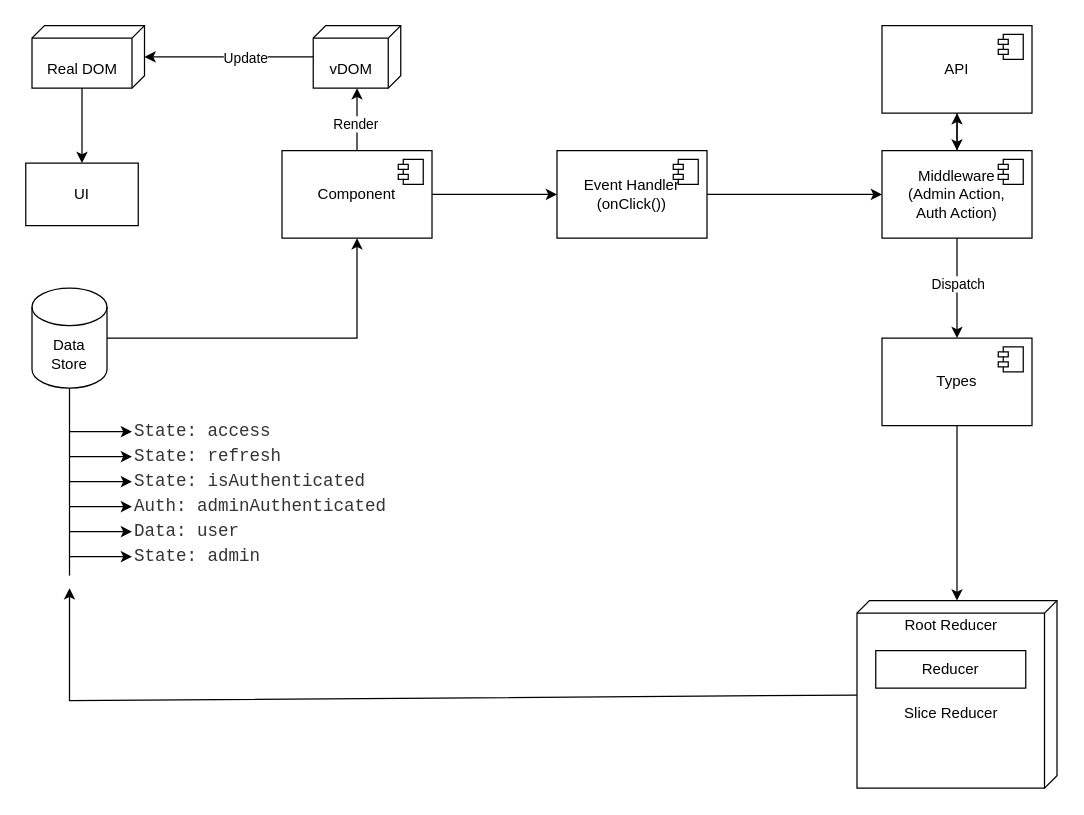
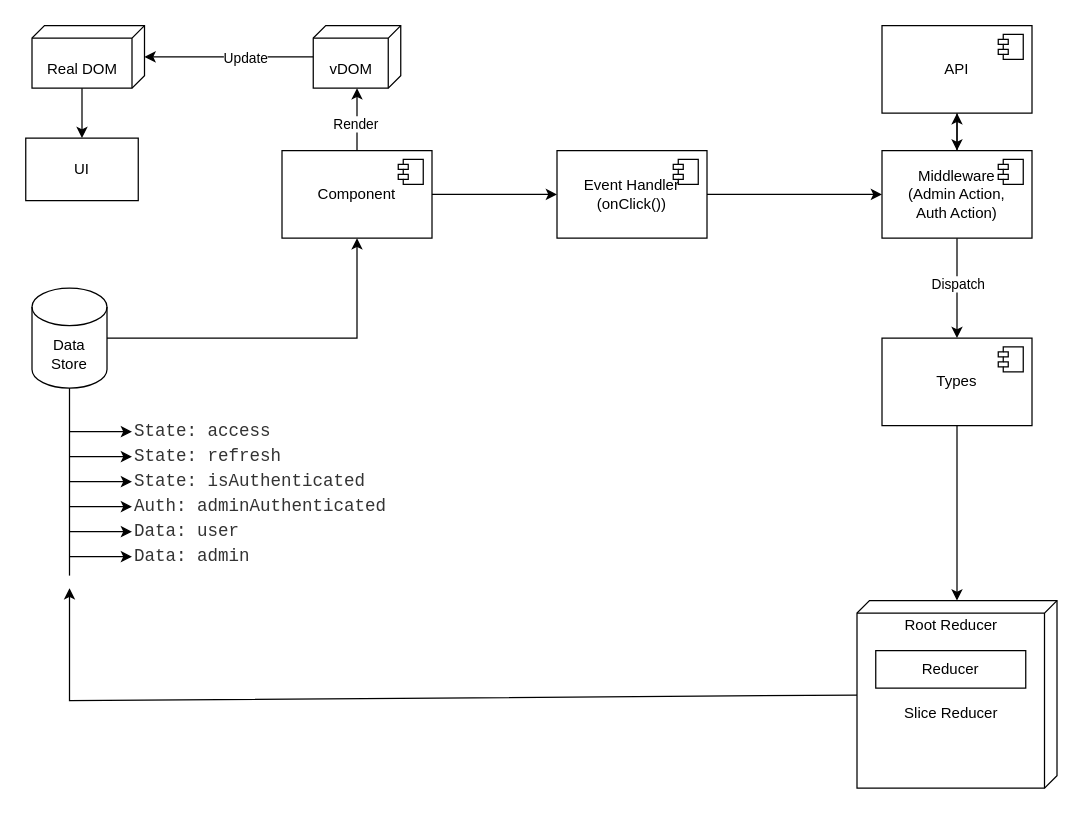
- <mxCell id="34" value="UI" style="html=1;whiteSpace=wrap;" vertex="1" parent="1"><mxGeometry x="20" y="130" width="90" height="50" as="geometry" /></mxCell>
+ <mxCell id="34" value="UI" style="html=1;whiteSpace=wrap;" vertex="1" parent="1"><mxGeometry x="20" y="110" width="90" height="50" as="geometry" /></mxCell>
- <mxCell id="21" value="&lt;div style=&quot;color: rgb(51, 51, 51); background-color: rgb(255, 255, 255); font-family: Consolas, &amp;quot;Courier New&amp;quot;, monospace; font-size: 14px; line-height: 19px;&quot;&gt;State: admin&lt;/div&gt;" style="text;html=1;align=left;verticalAlign=middle;resizable=0;points=[];autosize=1;strokeColor=none;fillColor=none;" vertex="1" parent="1"><mxGeometry x="105" y="430" width="120" height="30" as="geometry" /></mxCell>
+ <mxCell id="21" value="&lt;div style=&quot;color: rgb(51, 51, 51); background-color: rgb(255, 255, 255); font-family: Consolas, &amp;quot;Courier New&amp;quot;, monospace; font-size: 14px; line-height: 19px;&quot;&gt;Data: admin&lt;/div&gt;" style="text;html=1;align=left;verticalAlign=middle;resizable=0;points=[];autosize=1;strokeColor=none;fillColor=none;" vertex="1" parent="1"><mxGeometry x="105" y="430" width="120" height="30" as="geometry" /></mxCell>
